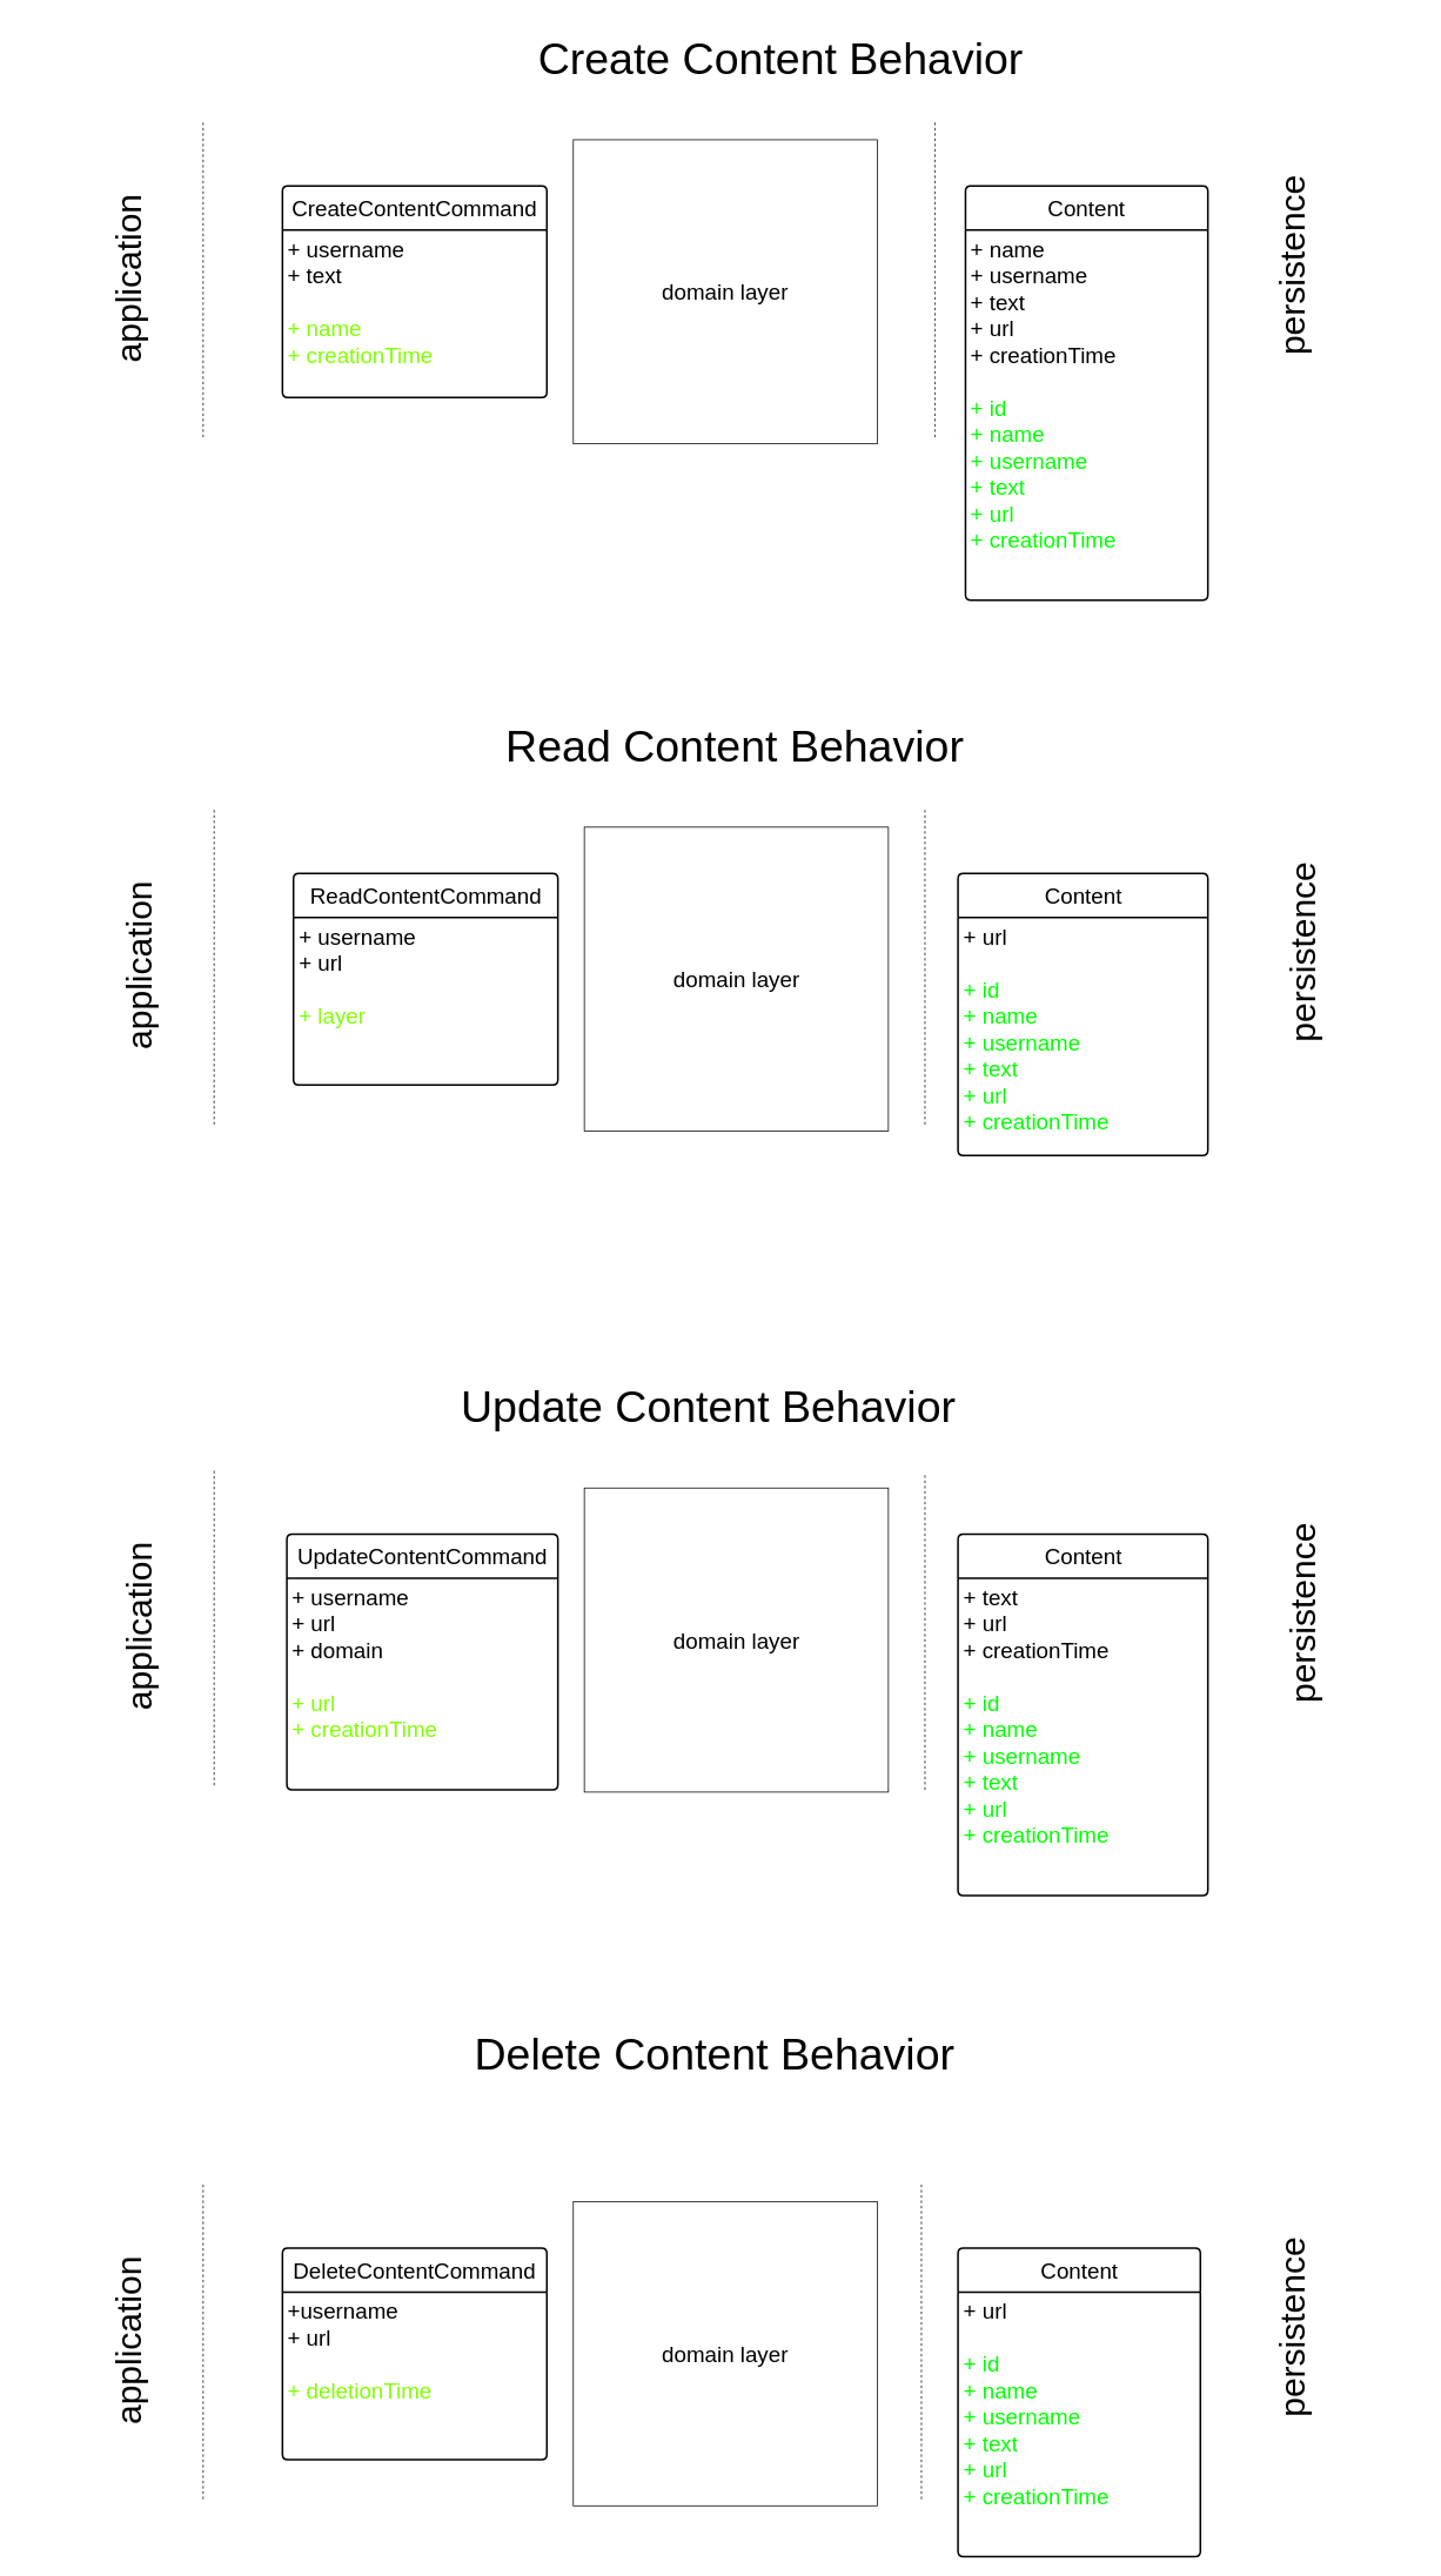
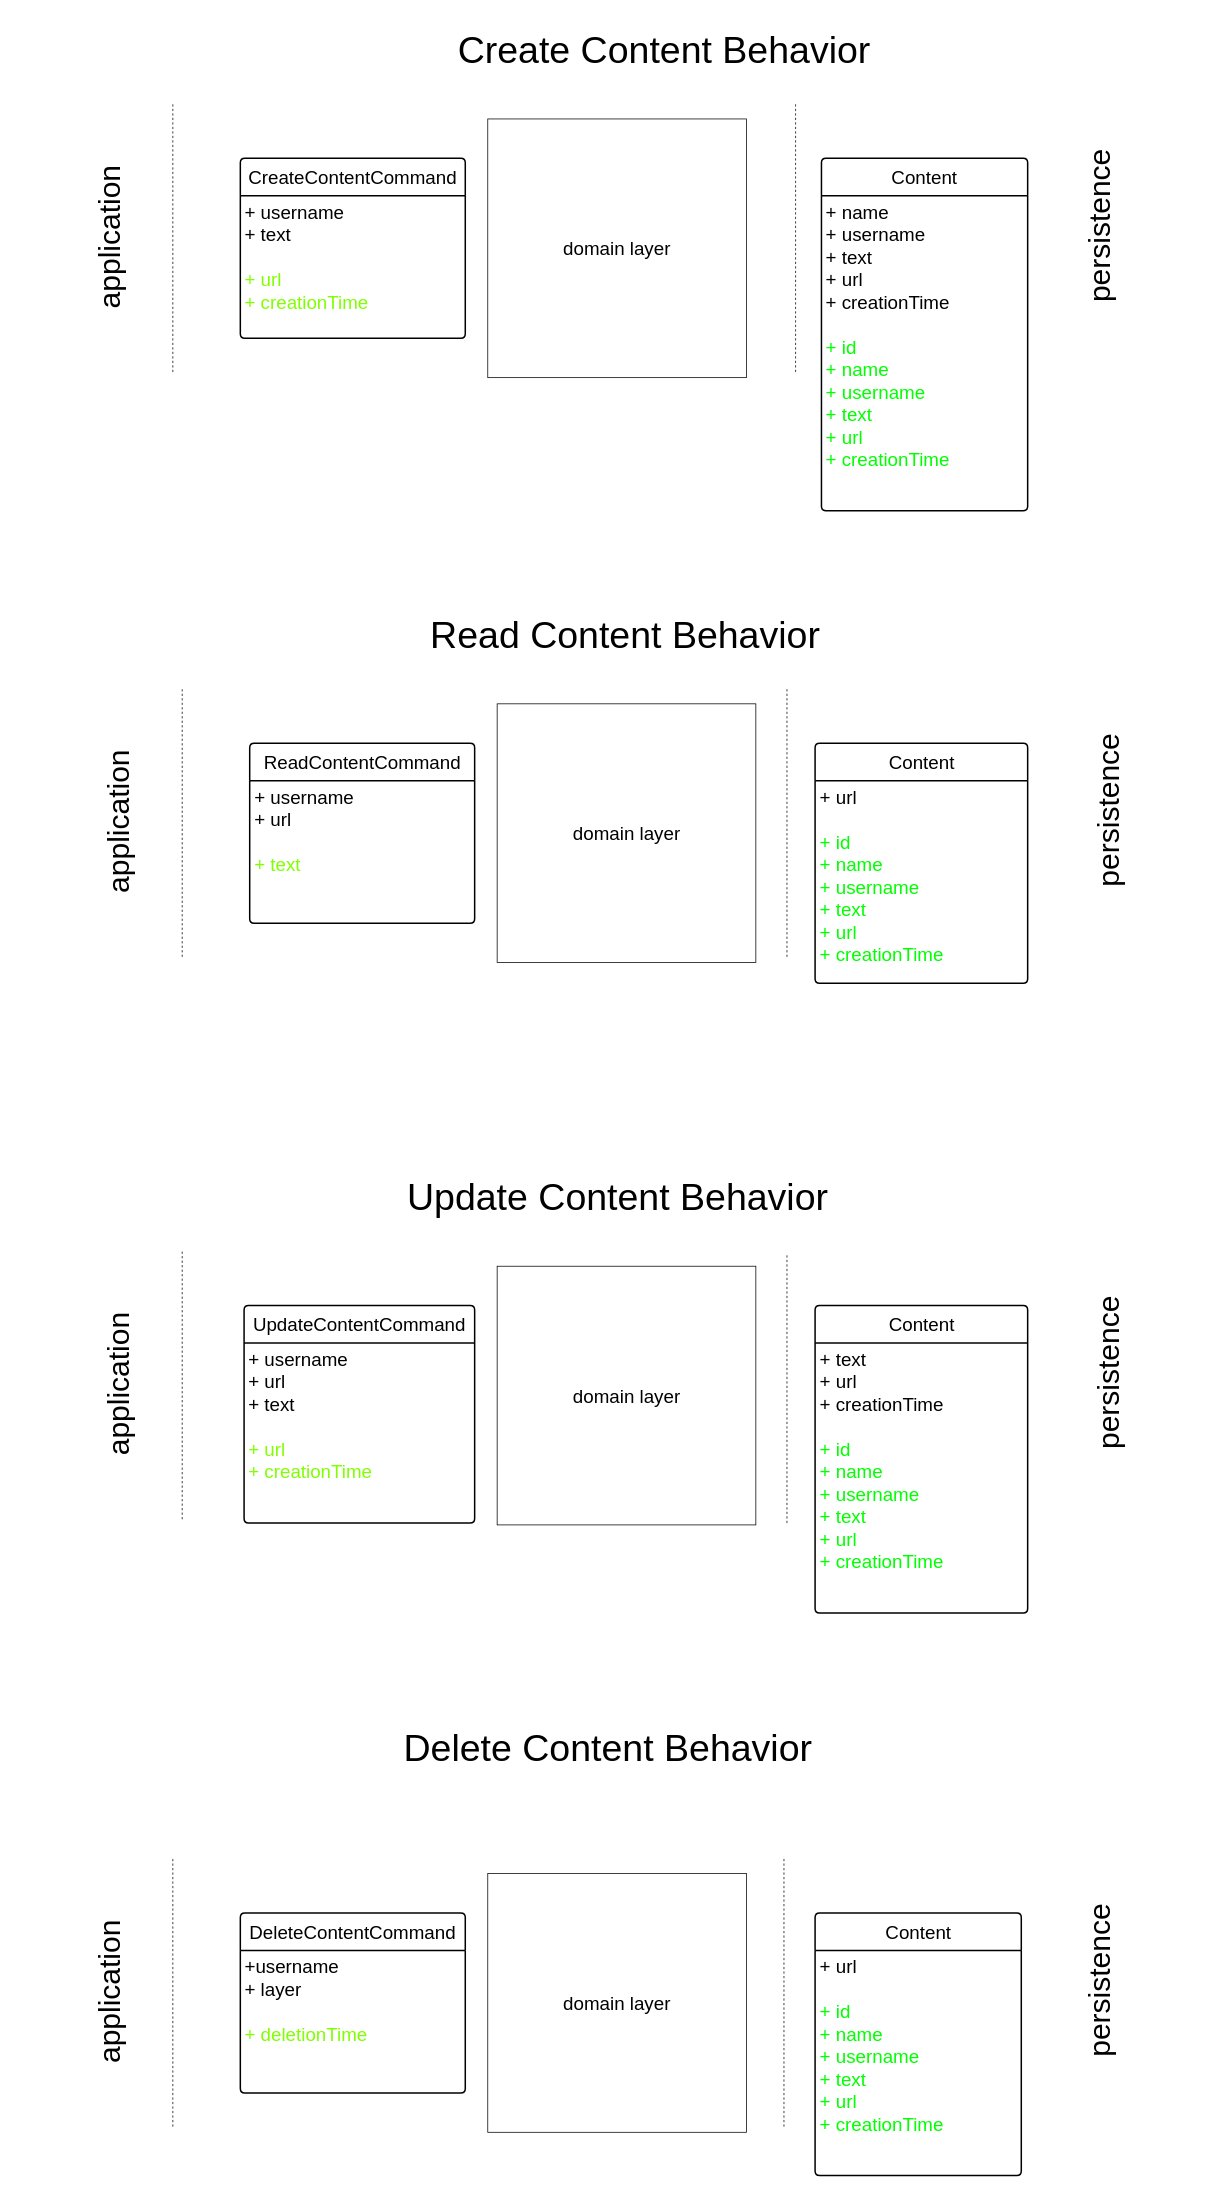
- <mxCell id="6" value="&lt;div&gt;+ username&lt;/div&gt;&lt;div&gt;+ text&lt;/div&gt;&lt;div&gt;&lt;br&gt;&lt;/div&gt;&lt;div&gt;&lt;span style=&quot;color: rgb(128, 255, 0);&quot;&gt;+ name&lt;/span&gt;&lt;/div&gt;&lt;div&gt;&lt;span style=&quot;color: rgb(128, 255, 0);&quot;&gt;+ creationTime&lt;/span&gt;&lt;/div&gt;" style="align=left;strokeColor=none;fillColor=none;spacingLeft=4;spacingRight=4;fontSize=25;verticalAlign=top;resizable=0;rotatable=0;part=1;html=1;whiteSpace=wrap;" parent="5" vertex="1"><mxGeometry y="50" width="300" height="190" as="geometry" /></mxCell>
+ <mxCell id="6" value="&lt;div&gt;+ username&lt;/div&gt;&lt;div&gt;+ text&lt;/div&gt;&lt;div&gt;&lt;br&gt;&lt;/div&gt;&lt;div&gt;&lt;span style=&quot;color: rgb(128, 255, 0);&quot;&gt;+ url&lt;/span&gt;&lt;/div&gt;&lt;div&gt;&lt;span style=&quot;color: rgb(128, 255, 0);&quot;&gt;+ creationTime&lt;/span&gt;&lt;/div&gt;" style="align=left;strokeColor=none;fillColor=none;spacingLeft=4;spacingRight=4;fontSize=25;verticalAlign=top;resizable=0;rotatable=0;part=1;html=1;whiteSpace=wrap;" parent="5" vertex="1"><mxGeometry y="50" width="300" height="190" as="geometry" /></mxCell>
- <mxCell id="16" value="&lt;div&gt;+ username&lt;/div&gt;&lt;div&gt;+ url&lt;/div&gt;&lt;div&gt;&lt;br&gt;&lt;/div&gt;&lt;div&gt;&lt;span style=&quot;color: rgb(128, 255, 0);&quot;&gt;+ layer&lt;/span&gt;&lt;/div&gt;" style="align=left;strokeColor=none;fillColor=none;spacingLeft=4;spacingRight=4;fontSize=25;verticalAlign=top;resizable=0;rotatable=0;part=1;html=1;whiteSpace=wrap;" parent="15" vertex="1"><mxGeometry y="50" width="300" height="190" as="geometry" /></mxCell>
+ <mxCell id="16" value="&lt;div&gt;+ username&lt;/div&gt;&lt;div&gt;+ url&lt;/div&gt;&lt;div&gt;&lt;br&gt;&lt;/div&gt;&lt;div&gt;&lt;span style=&quot;color: rgb(128, 255, 0);&quot;&gt;+ text&lt;/span&gt;&lt;/div&gt;" style="align=left;strokeColor=none;fillColor=none;spacingLeft=4;spacingRight=4;fontSize=25;verticalAlign=top;resizable=0;rotatable=0;part=1;html=1;whiteSpace=wrap;" parent="15" vertex="1"><mxGeometry y="50" width="300" height="190" as="geometry" /></mxCell>
- <mxCell id="31" value="&lt;font style=&quot;font-size: 50px;&quot;&gt;Update Content Behavior&lt;/font&gt;" style="text;html=1;align=center;verticalAlign=middle;resizable=0;points=[];autosize=1;strokeColor=none;fillColor=none;" parent="1" vertex="1"><mxGeometry x="517.5" y="1550" width="570" height="90" as="geometry" /></mxCell>
+ <mxCell id="31" value="&lt;font style=&quot;font-size: 50px;&quot;&gt;Update Content Behavior&lt;/font&gt;" style="text;html=1;align=center;verticalAlign=middle;resizable=0;points=[];autosize=1;strokeColor=none;fillColor=none;" parent="1" vertex="1"><mxGeometry x="537.5" y="1550" width="570" height="90" as="geometry" /></mxCell>
- <mxCell id="26" value="&lt;div&gt;+ username&lt;/div&gt;&lt;div&gt;+ url&lt;/div&gt;&lt;div&gt;+ domain&lt;/div&gt;&lt;div&gt;&lt;br&gt;&lt;/div&gt;&lt;div&gt;&lt;span style=&quot;color: rgb(128, 255, 0);&quot;&gt;+ url&lt;/span&gt;&lt;/div&gt;&lt;div&gt;&lt;span style=&quot;color: rgb(128, 255, 0);&quot;&gt;+ creationTime&lt;/span&gt;&lt;/div&gt;" style="align=left;strokeColor=none;fillColor=none;spacingLeft=4;spacingRight=4;fontSize=25;verticalAlign=top;resizable=0;rotatable=0;part=1;html=1;whiteSpace=wrap;" parent="25" vertex="1"><mxGeometry y="50" width="307.5" height="240" as="geometry" /></mxCell>
+ <mxCell id="26" value="&lt;div&gt;+ username&lt;/div&gt;&lt;div&gt;+ url&lt;/div&gt;&lt;div&gt;+ text&lt;/div&gt;&lt;div&gt;&lt;br&gt;&lt;/div&gt;&lt;div&gt;&lt;span style=&quot;color: rgb(128, 255, 0);&quot;&gt;+ url&lt;/span&gt;&lt;/div&gt;&lt;div&gt;&lt;span style=&quot;color: rgb(128, 255, 0);&quot;&gt;+ creationTime&lt;/span&gt;&lt;/div&gt;" style="align=left;strokeColor=none;fillColor=none;spacingLeft=4;spacingRight=4;fontSize=25;verticalAlign=top;resizable=0;rotatable=0;part=1;html=1;whiteSpace=wrap;" parent="25" vertex="1"><mxGeometry y="50" width="307.5" height="240" as="geometry" /></mxCell>
- <mxCell id="36" value="&lt;div&gt;+username&lt;/div&gt;&lt;div&gt;+ url&lt;/div&gt;&lt;div&gt;&lt;br&gt;&lt;/div&gt;&lt;div&gt;&lt;span style=&quot;color: rgb(128, 255, 0);&quot;&gt;+ deletionTime&lt;/span&gt;&lt;/div&gt;" style="align=left;strokeColor=none;fillColor=none;spacingLeft=4;spacingRight=4;fontSize=25;verticalAlign=top;resizable=0;rotatable=0;part=1;html=1;whiteSpace=wrap;" parent="35" vertex="1"><mxGeometry y="50" width="300" height="190" as="geometry" /></mxCell>
+ <mxCell id="36" value="&lt;div&gt;+username&lt;/div&gt;&lt;div&gt;+ layer&lt;/div&gt;&lt;div&gt;&lt;br&gt;&lt;/div&gt;&lt;div&gt;&lt;span style=&quot;color: rgb(128, 255, 0);&quot;&gt;+ deletionTime&lt;/span&gt;&lt;/div&gt;" style="align=left;strokeColor=none;fillColor=none;spacingLeft=4;spacingRight=4;fontSize=25;verticalAlign=top;resizable=0;rotatable=0;part=1;html=1;whiteSpace=wrap;" parent="35" vertex="1"><mxGeometry y="50" width="300" height="190" as="geometry" /></mxCell>
